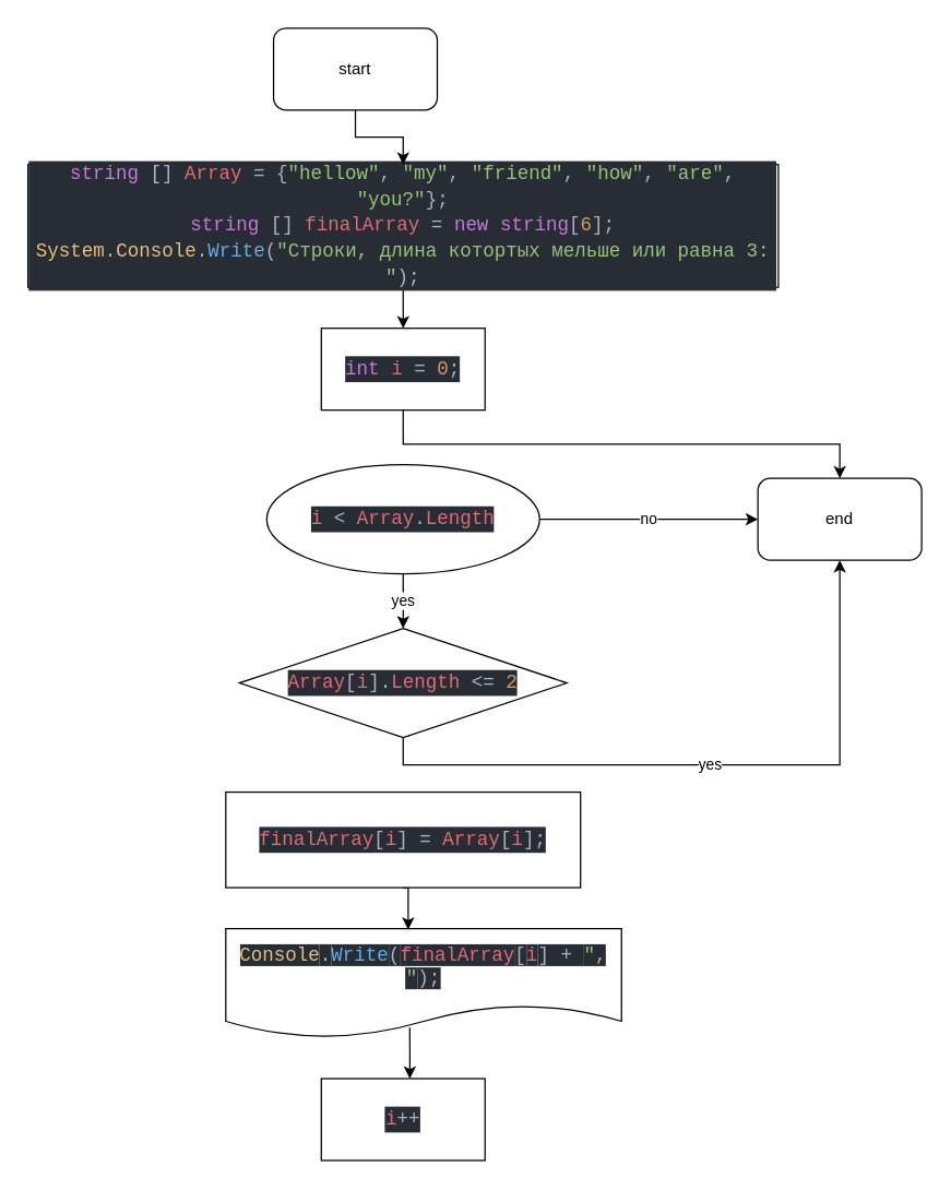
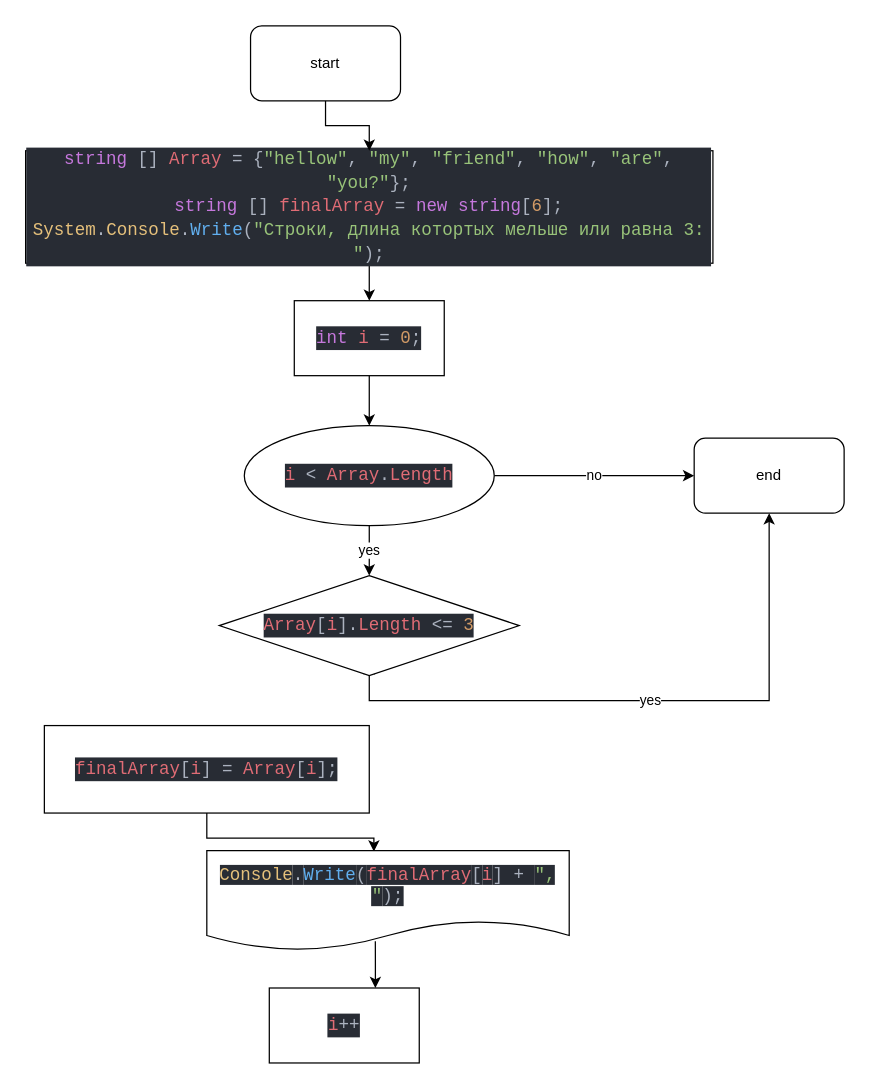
- <mxCell id="7" style="edgeStyle=orthogonalEdgeStyle;rounded=0;orthogonalLoop=1;jettySize=auto;html=1;exitX=0.5;exitY=1;exitDx=0;exitDy=0;" edge="1" parent="1" source="8" target="19"><mxGeometry relative="1" as="geometry" /></mxCell>
+ <mxCell id="7" style="edgeStyle=orthogonalEdgeStyle;rounded=0;orthogonalLoop=1;jettySize=auto;html=1;exitX=0.5;exitY=1;exitDx=0;exitDy=0;entryX=0.5;entryY=0;entryDx=0;entryDy=0;" edge="1" parent="1" source="8" target="6"><mxGeometry relative="1" as="geometry" /></mxCell>
- <mxCell id="11" value="&lt;div style=&quot;color: rgb(171, 178, 191); background-color: rgb(40, 44, 52); font-family: Consolas, &amp;quot;Courier New&amp;quot;, monospace; font-size: 14px; line-height: 19px;&quot;&gt;&lt;span style=&quot;color: #e06c75;&quot;&gt;Array&lt;/span&gt;[&lt;span style=&quot;color: #e06c75;&quot;&gt;i&lt;/span&gt;].&lt;span style=&quot;color: #e06c75;&quot;&gt;Length&lt;/span&gt; &amp;lt;= &lt;span style=&quot;color: #d19a66;&quot;&gt;2&lt;/span&gt;&lt;/div&gt;" style="rhombus;whiteSpace=wrap;html=1;" vertex="1" parent="1"><mxGeometry x="175" y="460" width="240" height="80" as="geometry" /></mxCell>
+ <mxCell id="11" value="&lt;div style=&quot;color: rgb(171, 178, 191); background-color: rgb(40, 44, 52); font-family: Consolas, &amp;quot;Courier New&amp;quot;, monospace; font-size: 14px; line-height: 19px;&quot;&gt;&lt;span style=&quot;color: #e06c75;&quot;&gt;Array&lt;/span&gt;[&lt;span style=&quot;color: #e06c75;&quot;&gt;i&lt;/span&gt;].&lt;span style=&quot;color: #e06c75;&quot;&gt;Length&lt;/span&gt; &amp;lt;= &lt;span style=&quot;color: #d19a66;&quot;&gt;3&lt;/span&gt;&lt;/div&gt;" style="rhombus;whiteSpace=wrap;html=1;" vertex="1" parent="1"><mxGeometry x="175" y="460" width="240" height="80" as="geometry" /></mxCell>
- <mxCell id="13" value="&lt;div style=&quot;color: rgb(171, 178, 191); background-color: rgb(40, 44, 52); font-family: Consolas, &amp;quot;Courier New&amp;quot;, monospace; font-size: 14px; line-height: 19px;&quot;&gt;&lt;div&gt;&lt;span style=&quot;color: #e06c75;&quot;&gt;finalArray&lt;/span&gt;[&lt;span style=&quot;color: #e06c75;&quot;&gt;i&lt;/span&gt;] = &lt;span style=&quot;color: #e06c75;&quot;&gt;Array&lt;/span&gt;[&lt;span style=&quot;color: #e06c75;&quot;&gt;i&lt;/span&gt;];&lt;/div&gt;&lt;/div&gt;" style="rounded=0;whiteSpace=wrap;html=1;" vertex="1" parent="1"><mxGeometry x="165" y="580" width="260" height="70" as="geometry" /></mxCell>
+ <mxCell id="13" value="&lt;div style=&quot;color: rgb(171, 178, 191); background-color: rgb(40, 44, 52); font-family: Consolas, &amp;quot;Courier New&amp;quot;, monospace; font-size: 14px; line-height: 19px;&quot;&gt;&lt;div&gt;&lt;span style=&quot;color: #e06c75;&quot;&gt;finalArray&lt;/span&gt;[&lt;span style=&quot;color: #e06c75;&quot;&gt;i&lt;/span&gt;] = &lt;span style=&quot;color: #e06c75;&quot;&gt;Array&lt;/span&gt;[&lt;span style=&quot;color: #e06c75;&quot;&gt;i&lt;/span&gt;];&lt;/div&gt;&lt;/div&gt;" style="rounded=0;whiteSpace=wrap;html=1;" vertex="1" parent="1"><mxGeometry x="35" y="580" width="260" height="70" as="geometry" /></mxCell>
- <mxCell id="14" value="&lt;div style=&quot;color: rgb(171, 178, 191); background-color: rgb(40, 44, 52); font-family: Consolas, &amp;quot;Courier New&amp;quot;, monospace; font-size: 14px; line-height: 19px;&quot;&gt;&lt;span style=&quot;color: #e06c75;&quot;&gt;i&lt;/span&gt;++&lt;/div&gt;" style="rounded=0;whiteSpace=wrap;html=1;" vertex="1" parent="1"><mxGeometry x="235" y="790" width="120" height="60" as="geometry" /></mxCell>
+ <mxCell id="14" value="&lt;div style=&quot;color: rgb(171, 178, 191); background-color: rgb(40, 44, 52); font-family: Consolas, &amp;quot;Courier New&amp;quot;, monospace; font-size: 14px; line-height: 19px;&quot;&gt;&lt;span style=&quot;color: #e06c75;&quot;&gt;i&lt;/span&gt;++&lt;/div&gt;" style="rounded=0;whiteSpace=wrap;html=1;" vertex="1" parent="1"><mxGeometry x="215" y="790" width="120" height="60" as="geometry" /></mxCell>
